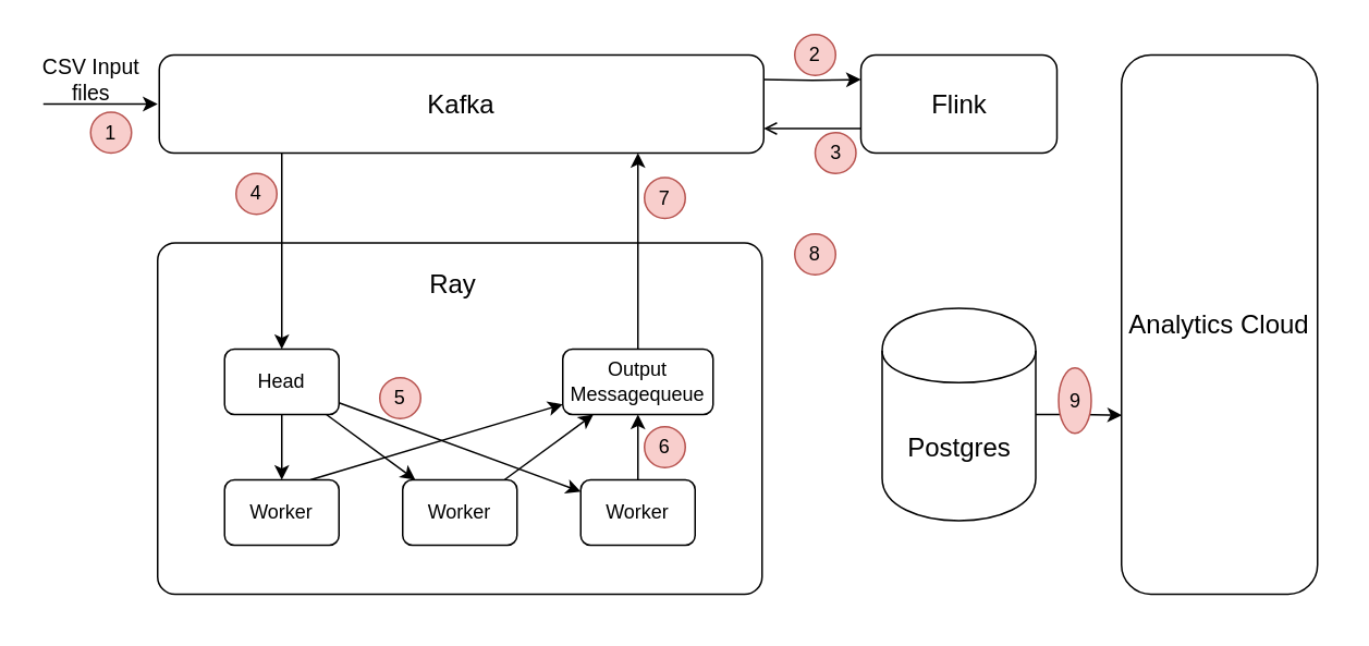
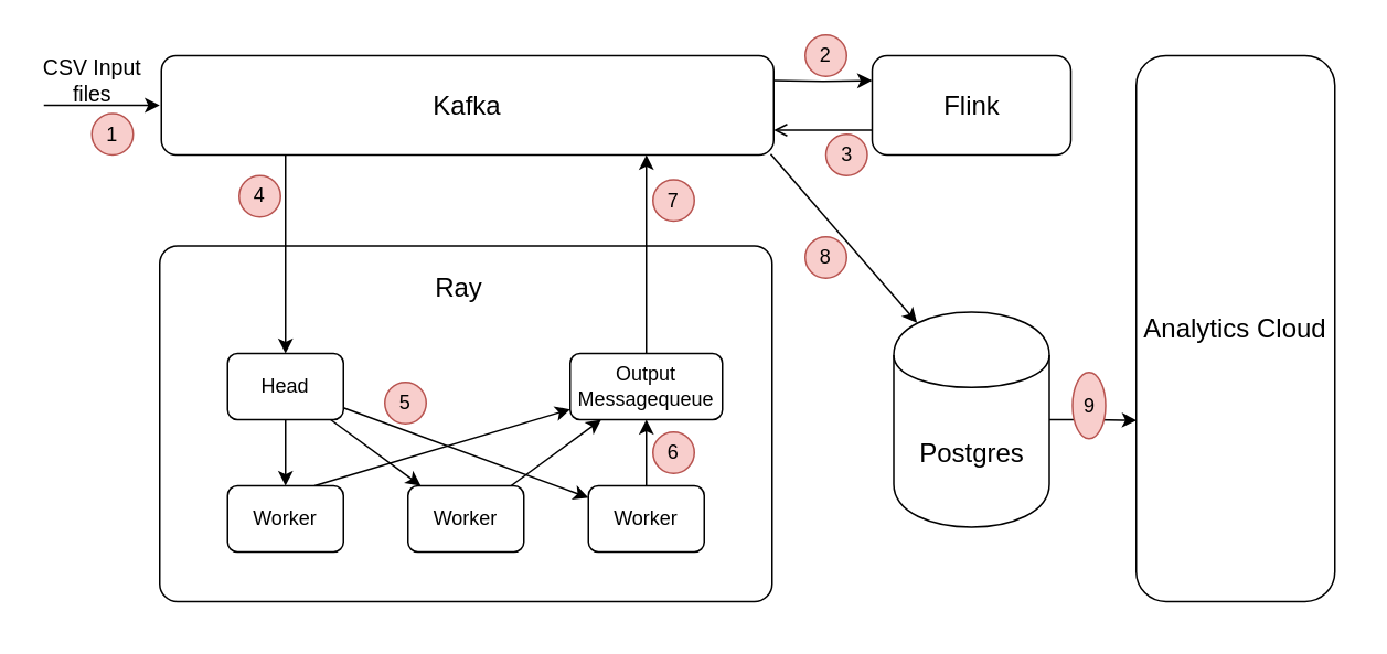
+ <mxCell id="17" style="rounded=0;orthogonalLoop=1;jettySize=auto;html=1;entryX=0.15;entryY=0.05;entryDx=0;entryDy=0;entryPerimeter=0;exitX=0.995;exitY=0.991;exitDx=0;exitDy=0;exitPerimeter=0;" parent="1" source="19" target="21" edge="1"><mxGeometry relative="1" as="geometry"><mxPoint x="466" y="94" as="sourcePoint" /></mxGeometry></mxCell>
